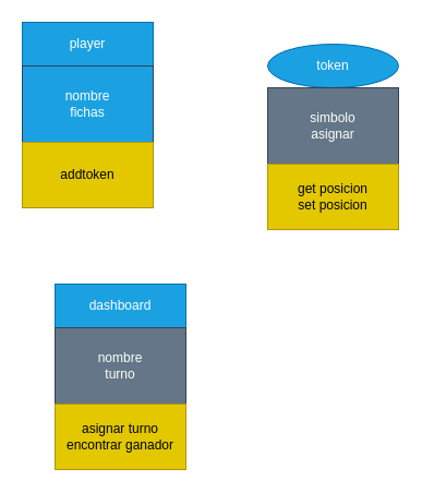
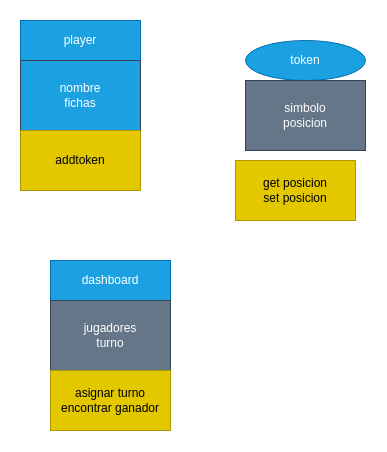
- <mxCell id="6" value="simbolo&lt;br&gt;asignar" style="rounded=0;whiteSpace=wrap;html=1;fillColor=#647687;fontColor=#ffffff;strokeColor=#314354;" vertex="1" parent="1"><mxGeometry x="245" y="80" width="120" height="70" as="geometry" /></mxCell>
+ <mxCell id="6" value="simbolo&lt;br&gt;posicion" style="rounded=0;whiteSpace=wrap;html=1;fillColor=#647687;fontColor=#ffffff;strokeColor=#314354;" vertex="1" parent="1"><mxGeometry x="245" y="80" width="120" height="70" as="geometry" /></mxCell>
- <mxCell id="7" value="get posicion&lt;br&gt;set posicion" style="rounded=0;whiteSpace=wrap;html=1;strokeColor=#B09500;fillColor=#e3c800;fontColor=#000000;" vertex="1" parent="1"><mxGeometry x="245" y="150" width="120" height="60" as="geometry" /></mxCell>
+ <mxCell id="7" value="get posicion&lt;br&gt;set posicion" style="rounded=0;whiteSpace=wrap;html=1;strokeColor=#B09500;fillColor=#e3c800;fontColor=#000000;" vertex="1" parent="1"><mxGeometry x="235" y="160" width="120" height="60" as="geometry" /></mxCell>
- <mxCell id="9" value="nombre&lt;br&gt;turno" style="rounded=0;whiteSpace=wrap;html=1;fillColor=#647687;fontColor=#ffffff;strokeColor=#314354;" vertex="1" parent="1"><mxGeometry x="50" y="300" width="120" height="70" as="geometry" /></mxCell>
+ <mxCell id="9" value="jugadores&lt;br&gt;turno" style="rounded=0;whiteSpace=wrap;html=1;fillColor=#647687;fontColor=#ffffff;strokeColor=#314354;" vertex="1" parent="1"><mxGeometry x="50" y="300" width="120" height="70" as="geometry" /></mxCell>
